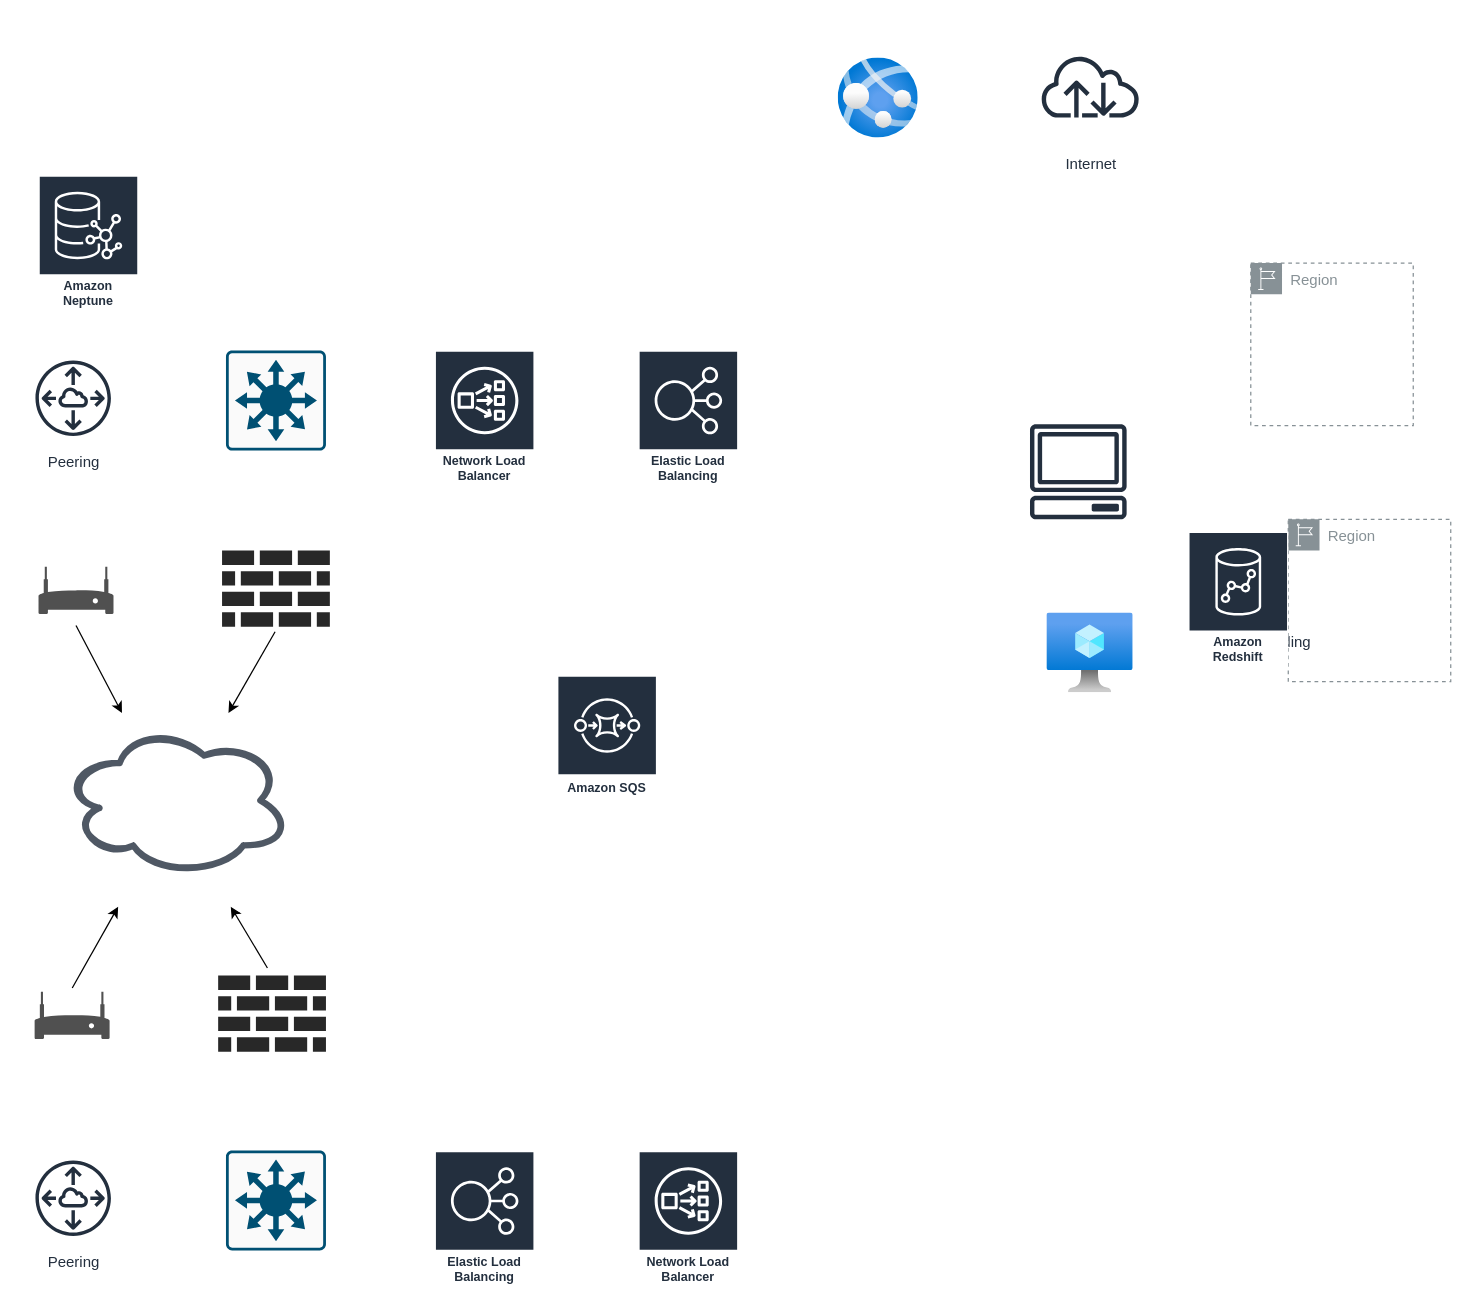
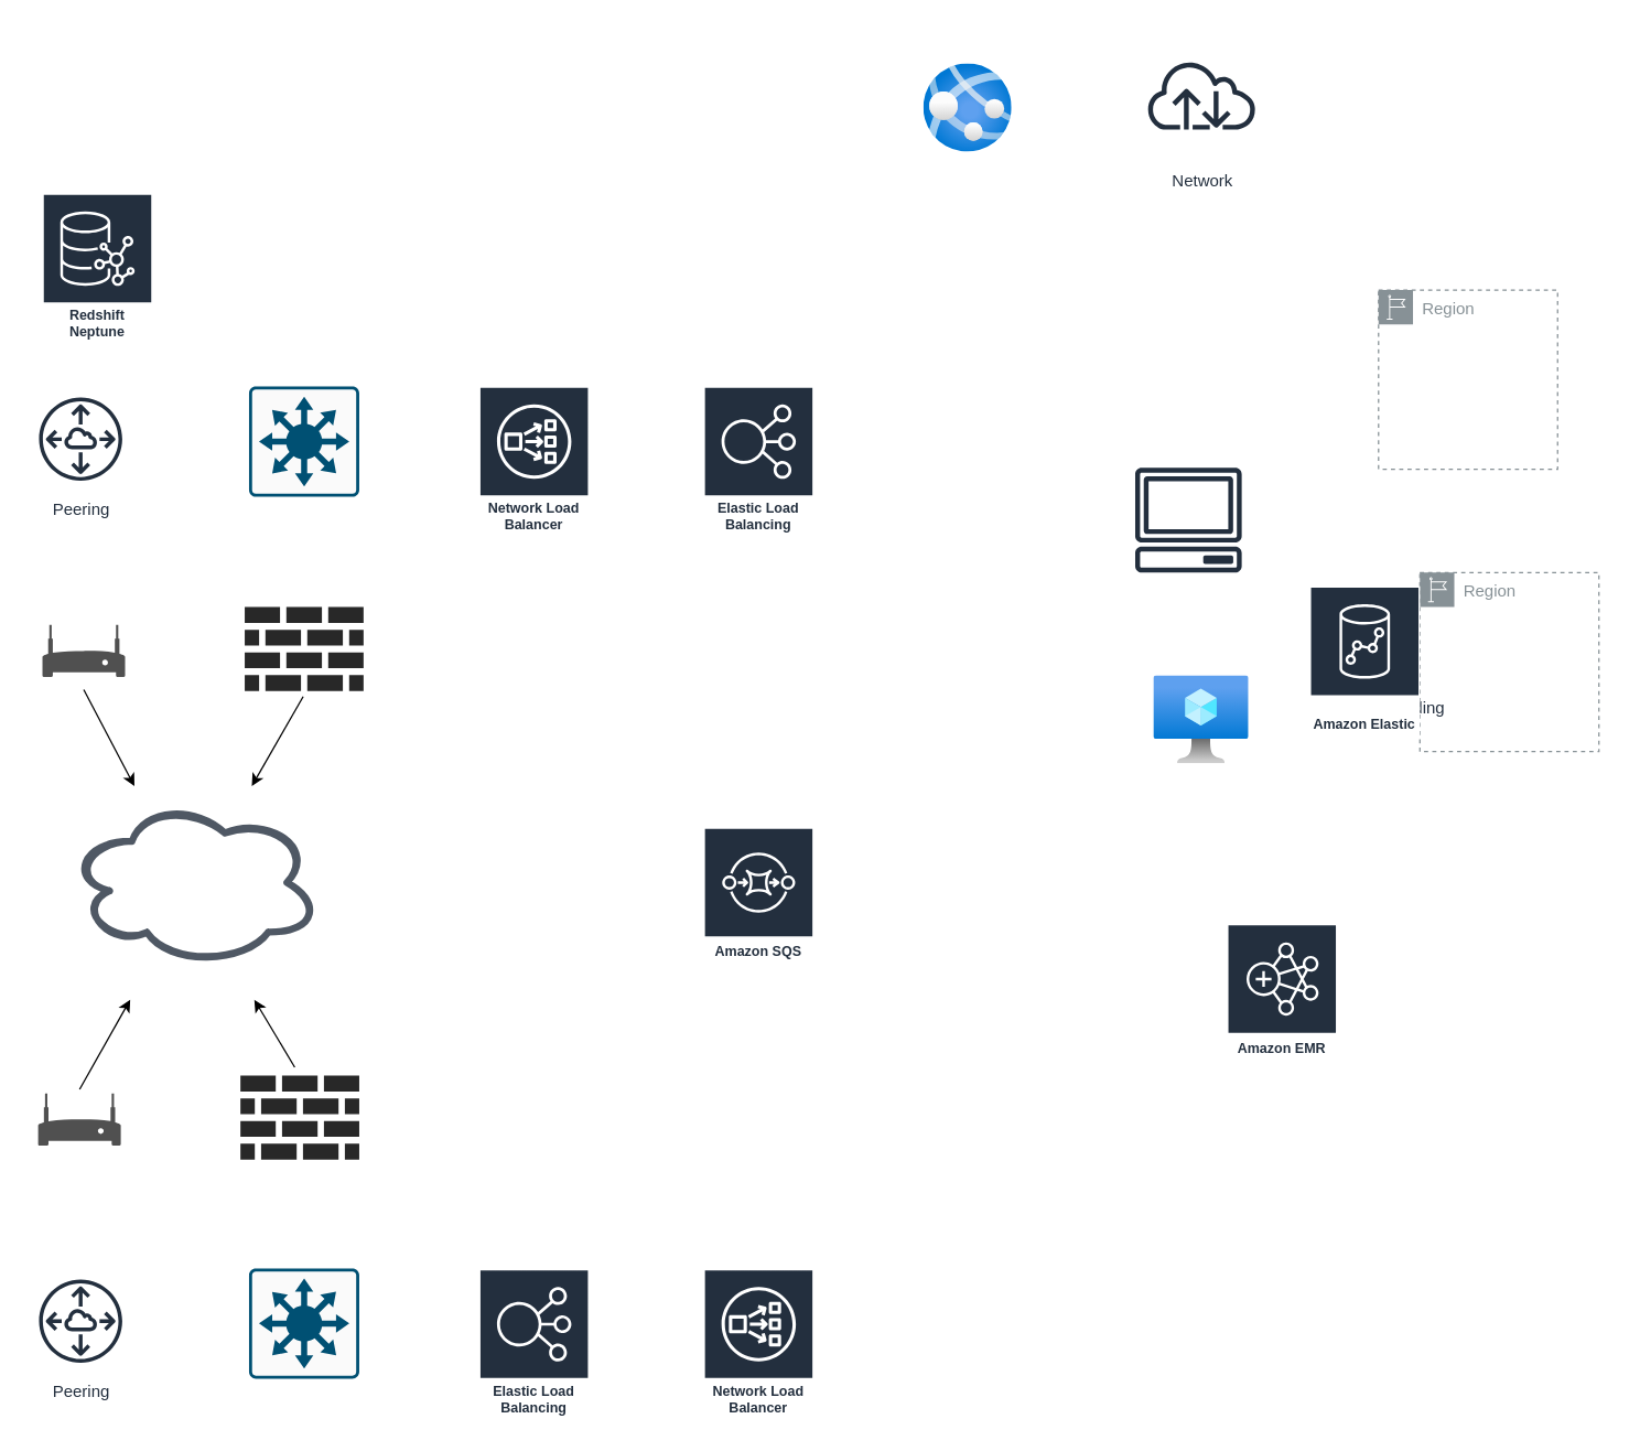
- <mxCell id="15" value="Internet" style="outlineConnect=0;fontColor=#232F3E;gradientColor=none;strokeColor=#232F3E;fillColor=#ffffff;dashed=0;verticalLabelPosition=bottom;verticalAlign=top;align=center;html=1;fontSize=12;fontStyle=0;aspect=fixed;shape=mxgraph.aws4.resourceIcon;resIcon=mxgraph.aws4.internet;" vertex="1" parent="1"><mxGeometry x="823" y="20" width="97" height="97" as="geometry" /></mxCell>
+ <mxCell id="15" value="Network" style="outlineConnect=0;fontColor=#232F3E;gradientColor=none;strokeColor=#232F3E;fillColor=#ffffff;dashed=0;verticalLabelPosition=bottom;verticalAlign=top;align=center;html=1;fontSize=12;fontStyle=0;aspect=fixed;shape=mxgraph.aws4.resourceIcon;resIcon=mxgraph.aws4.internet;" vertex="1" parent="1"><mxGeometry x="823" y="20" width="97" height="97" as="geometry" /></mxCell>
- <mxCell id="9" value="Amazon Neptune" style="outlineConnect=0;fontColor=#232F3E;gradientColor=none;strokeColor=#ffffff;fillColor=#232F3E;dashed=0;verticalLabelPosition=middle;verticalAlign=bottom;align=center;html=1;whiteSpace=wrap;fontSize=10;fontStyle=1;spacing=3;shape=mxgraph.aws4.productIcon;prIcon=mxgraph.aws4.neptune;" vertex="1" parent="1"><mxGeometry x="30" y="140" width="80" height="110" as="geometry" /></mxCell>
+ <mxCell id="9" value="Redshift Neptune" style="outlineConnect=0;fontColor=#232F3E;gradientColor=none;strokeColor=#ffffff;fillColor=#232F3E;dashed=0;verticalLabelPosition=middle;verticalAlign=bottom;align=center;html=1;whiteSpace=wrap;fontSize=10;fontStyle=1;spacing=3;shape=mxgraph.aws4.productIcon;prIcon=mxgraph.aws4.neptune;" vertex="1" parent="1"><mxGeometry x="30" y="140" width="80" height="110" as="geometry" /></mxCell>
- <mxCell id="7" value="Amazon Redshift" style="outlineConnect=0;fontColor=#232F3E;gradientColor=none;strokeColor=#ffffff;fillColor=#232F3E;dashed=0;verticalLabelPosition=middle;verticalAlign=bottom;align=center;html=1;whiteSpace=wrap;fontSize=10;fontStyle=1;spacing=3;shape=mxgraph.aws4.productIcon;prIcon=mxgraph.aws4.redshift;" vertex="1" parent="1"><mxGeometry x="950" y="425" width="80" height="110" as="geometry" /></mxCell>
+ <mxCell id="7" value="Amazon Elastic" style="outlineConnect=0;fontColor=#232F3E;gradientColor=none;strokeColor=#ffffff;fillColor=#232F3E;dashed=0;verticalLabelPosition=middle;verticalAlign=bottom;align=center;html=1;whiteSpace=wrap;fontSize=10;fontStyle=1;spacing=3;shape=mxgraph.aws4.productIcon;prIcon=mxgraph.aws4.redshift;" vertex="1" parent="1"><mxGeometry x="950" y="425" width="80" height="110" as="geometry" /></mxCell>
- <mxCell id="25" value="Amazon SQS" style="outlineConnect=0;fontColor=#232F3E;gradientColor=none;strokeColor=#ffffff;fillColor=#232F3E;dashed=0;verticalLabelPosition=middle;verticalAlign=bottom;align=center;html=1;whiteSpace=wrap;fontSize=10;fontStyle=1;spacing=3;shape=mxgraph.aws4.productIcon;prIcon=mxgraph.aws4.sqs;" vertex="1" parent="1"><mxGeometry x="445" y="540" width="80" height="100" as="geometry" /></mxCell>
+ <mxCell id="25" value="Amazon SQS" style="outlineConnect=0;fontColor=#232F3E;gradientColor=none;strokeColor=#ffffff;fillColor=#232F3E;dashed=0;verticalLabelPosition=middle;verticalAlign=bottom;align=center;html=1;whiteSpace=wrap;fontSize=10;fontStyle=1;spacing=3;shape=mxgraph.aws4.productIcon;prIcon=mxgraph.aws4.sqs;" vertex="1" parent="1"><mxGeometry x="510" y="600" width="80" height="100" as="geometry" /></mxCell>
+ <mxCell id="6" value="Amazon EMR" style="outlineConnect=0;fontColor=#232F3E;gradientColor=none;strokeColor=#ffffff;fillColor=#232F3E;dashed=0;verticalLabelPosition=middle;verticalAlign=bottom;align=center;html=1;whiteSpace=wrap;fontSize=10;fontStyle=1;spacing=3;shape=mxgraph.aws4.productIcon;prIcon=mxgraph.aws4.emr;" vertex="1" parent="1"><mxGeometry x="890" y="670" width="80" height="100" as="geometry" /></mxCell>
